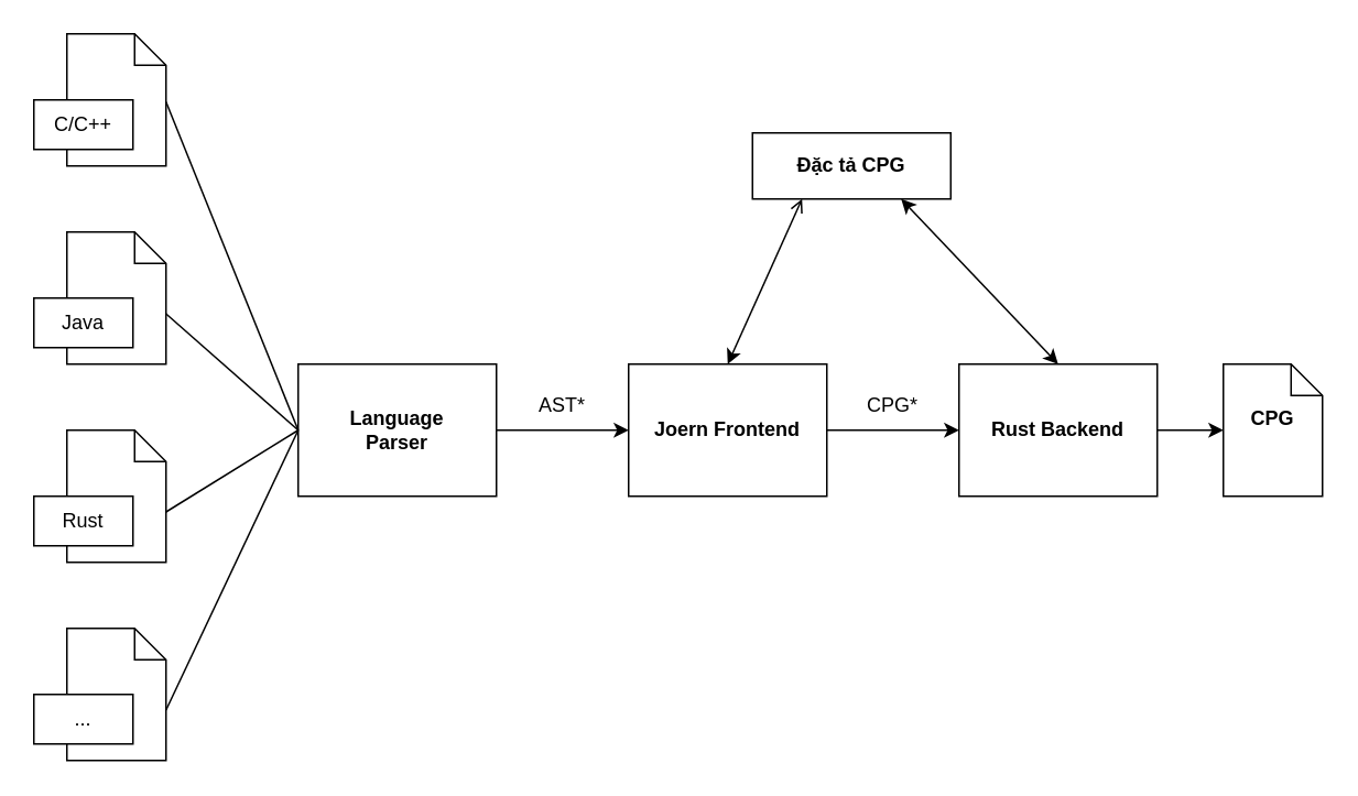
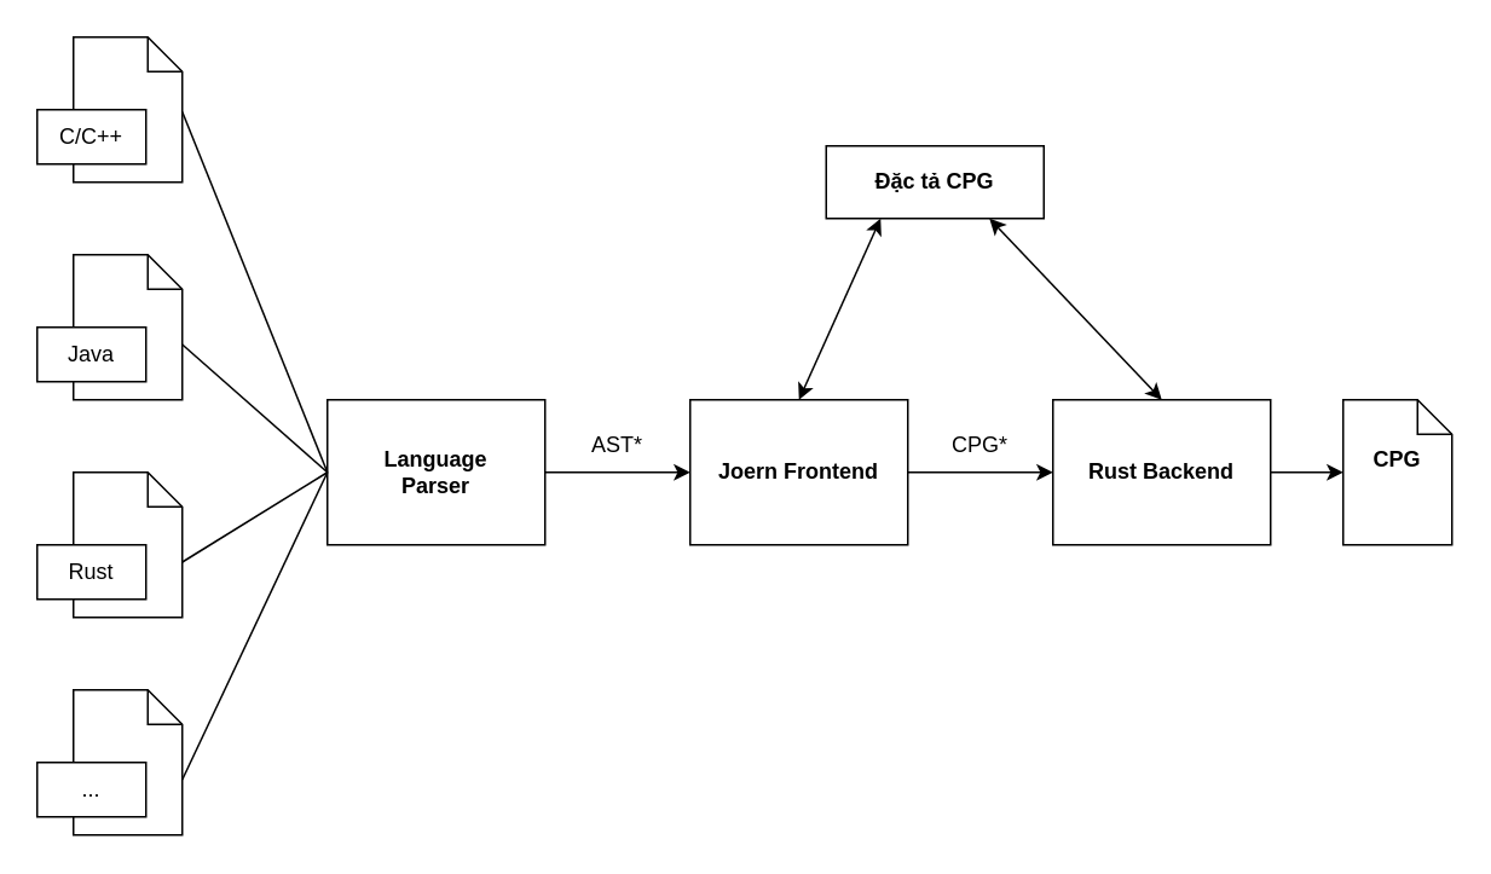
- <mxCell id="10" value="" style="endArrow=open;startArrow=classic;html=1;rounded=0;entryX=0.25;entryY=1;entryDx=0;entryDy=0;exitX=0.5;exitY=0;exitDx=0;exitDy=0;" edge="1" parent="1" source="9" target="6"><mxGeometry width="50" height="50" relative="1" as="geometry"><mxPoint x="540" y="200" as="sourcePoint" /><mxPoint x="540" y="160" as="targetPoint" /></mxGeometry></mxCell>
+ <mxCell id="10" value="" style="endArrow=classic;startArrow=classic;html=1;rounded=0;entryX=0.25;entryY=1;entryDx=0;entryDy=0;exitX=0.5;exitY=0;exitDx=0;exitDy=0;" edge="1" parent="1" source="9" target="6"><mxGeometry width="50" height="50" relative="1" as="geometry"><mxPoint x="540" y="200" as="sourcePoint" /><mxPoint x="540" y="160" as="targetPoint" /></mxGeometry></mxCell>
